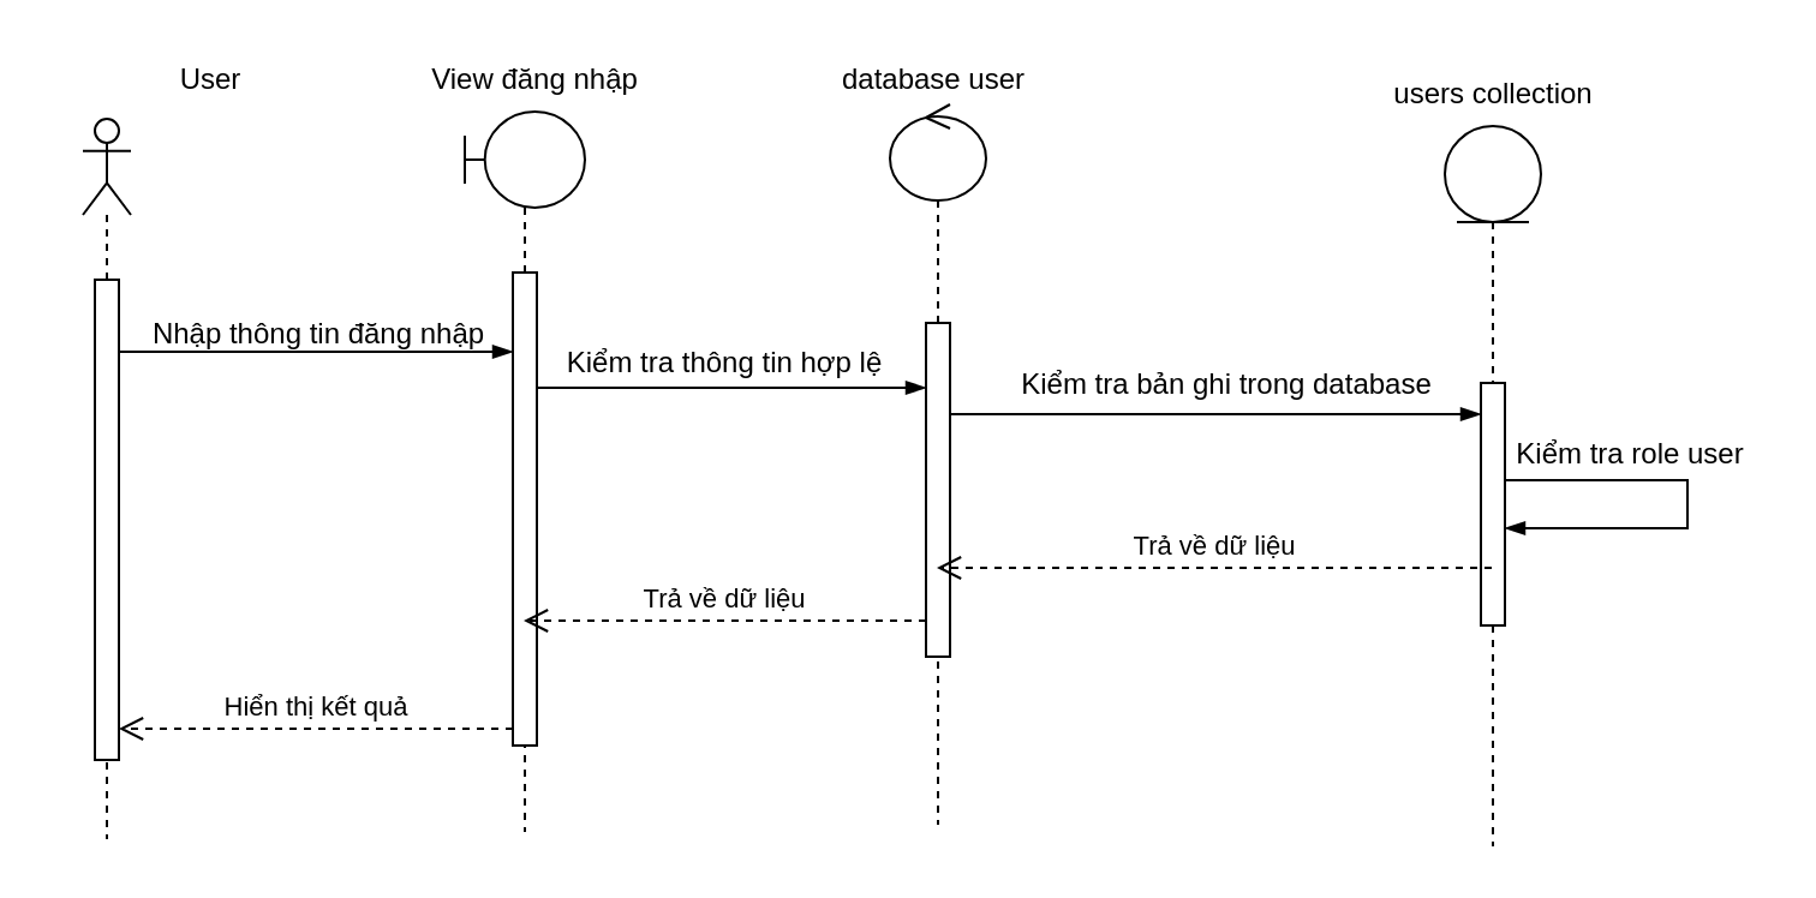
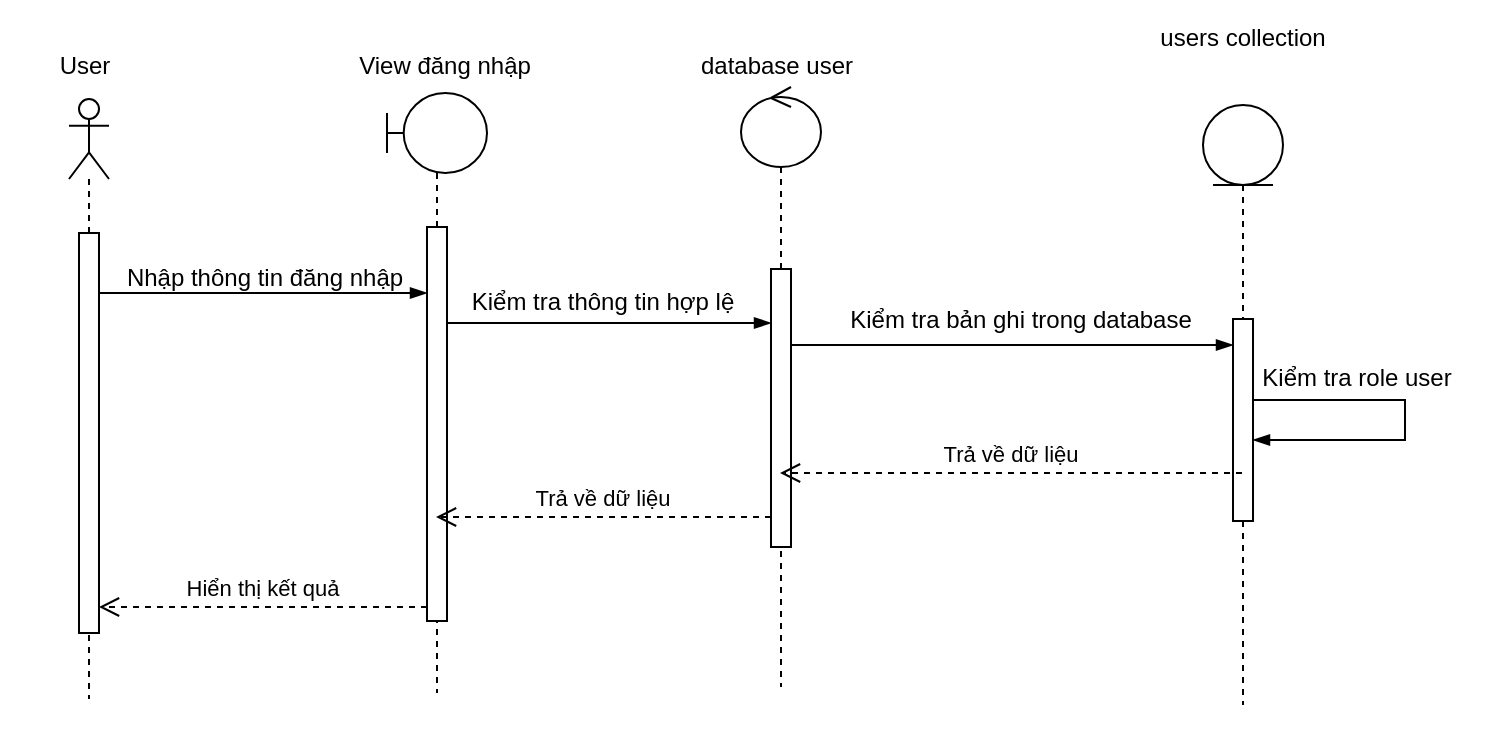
- <mxCell id="12" value="User" style="text;html=1;align=center;verticalAlign=middle;resizable=0;points=[];autosize=1;strokeColor=none;fillColor=none;" vertex="1" parent="1"><mxGeometry x="65" y="20" width="43" height="26" as="geometry" /></mxCell>
+ <mxCell id="12" value="User" style="text;html=1;align=center;verticalAlign=middle;resizable=0;points=[];autosize=1;strokeColor=none;fillColor=none;" vertex="1" parent="1"><mxGeometry x="20" y="20" width="43" height="26" as="geometry" /></mxCell>
- <mxCell id="14" value="users collection" style="text;html=1;align=center;verticalAlign=middle;resizable=0;points=[];autosize=1;strokeColor=none;fillColor=none;" vertex="1" parent="1"><mxGeometry x="570.5" y="26" width="101" height="26" as="geometry" /></mxCell>
+ <mxCell id="14" value="users collection" style="text;html=1;align=center;verticalAlign=middle;resizable=0;points=[];autosize=1;strokeColor=none;fillColor=none;" vertex="1" parent="1"><mxGeometry x="570.5" y="6" width="101" height="26" as="geometry" /></mxCell>
